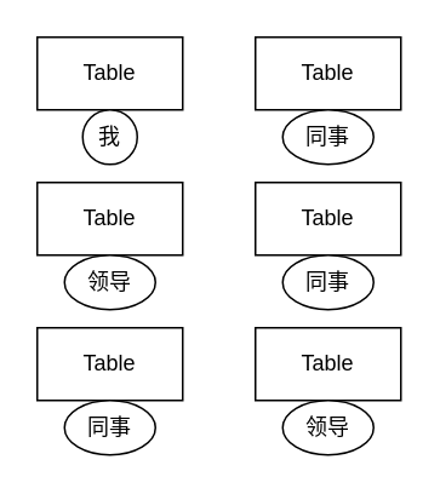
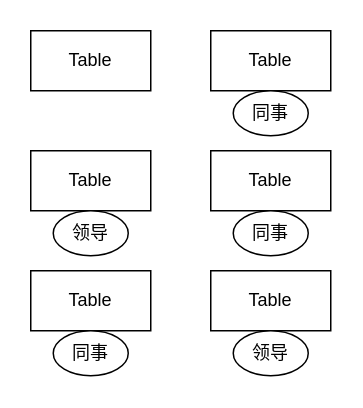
- <mxCell id="6" value="我" style="ellipse;whiteSpace=wrap;html=1;" vertex="1" parent="1"><mxGeometry x="45" y="60" width="30" height="30" as="geometry" /></mxCell>
